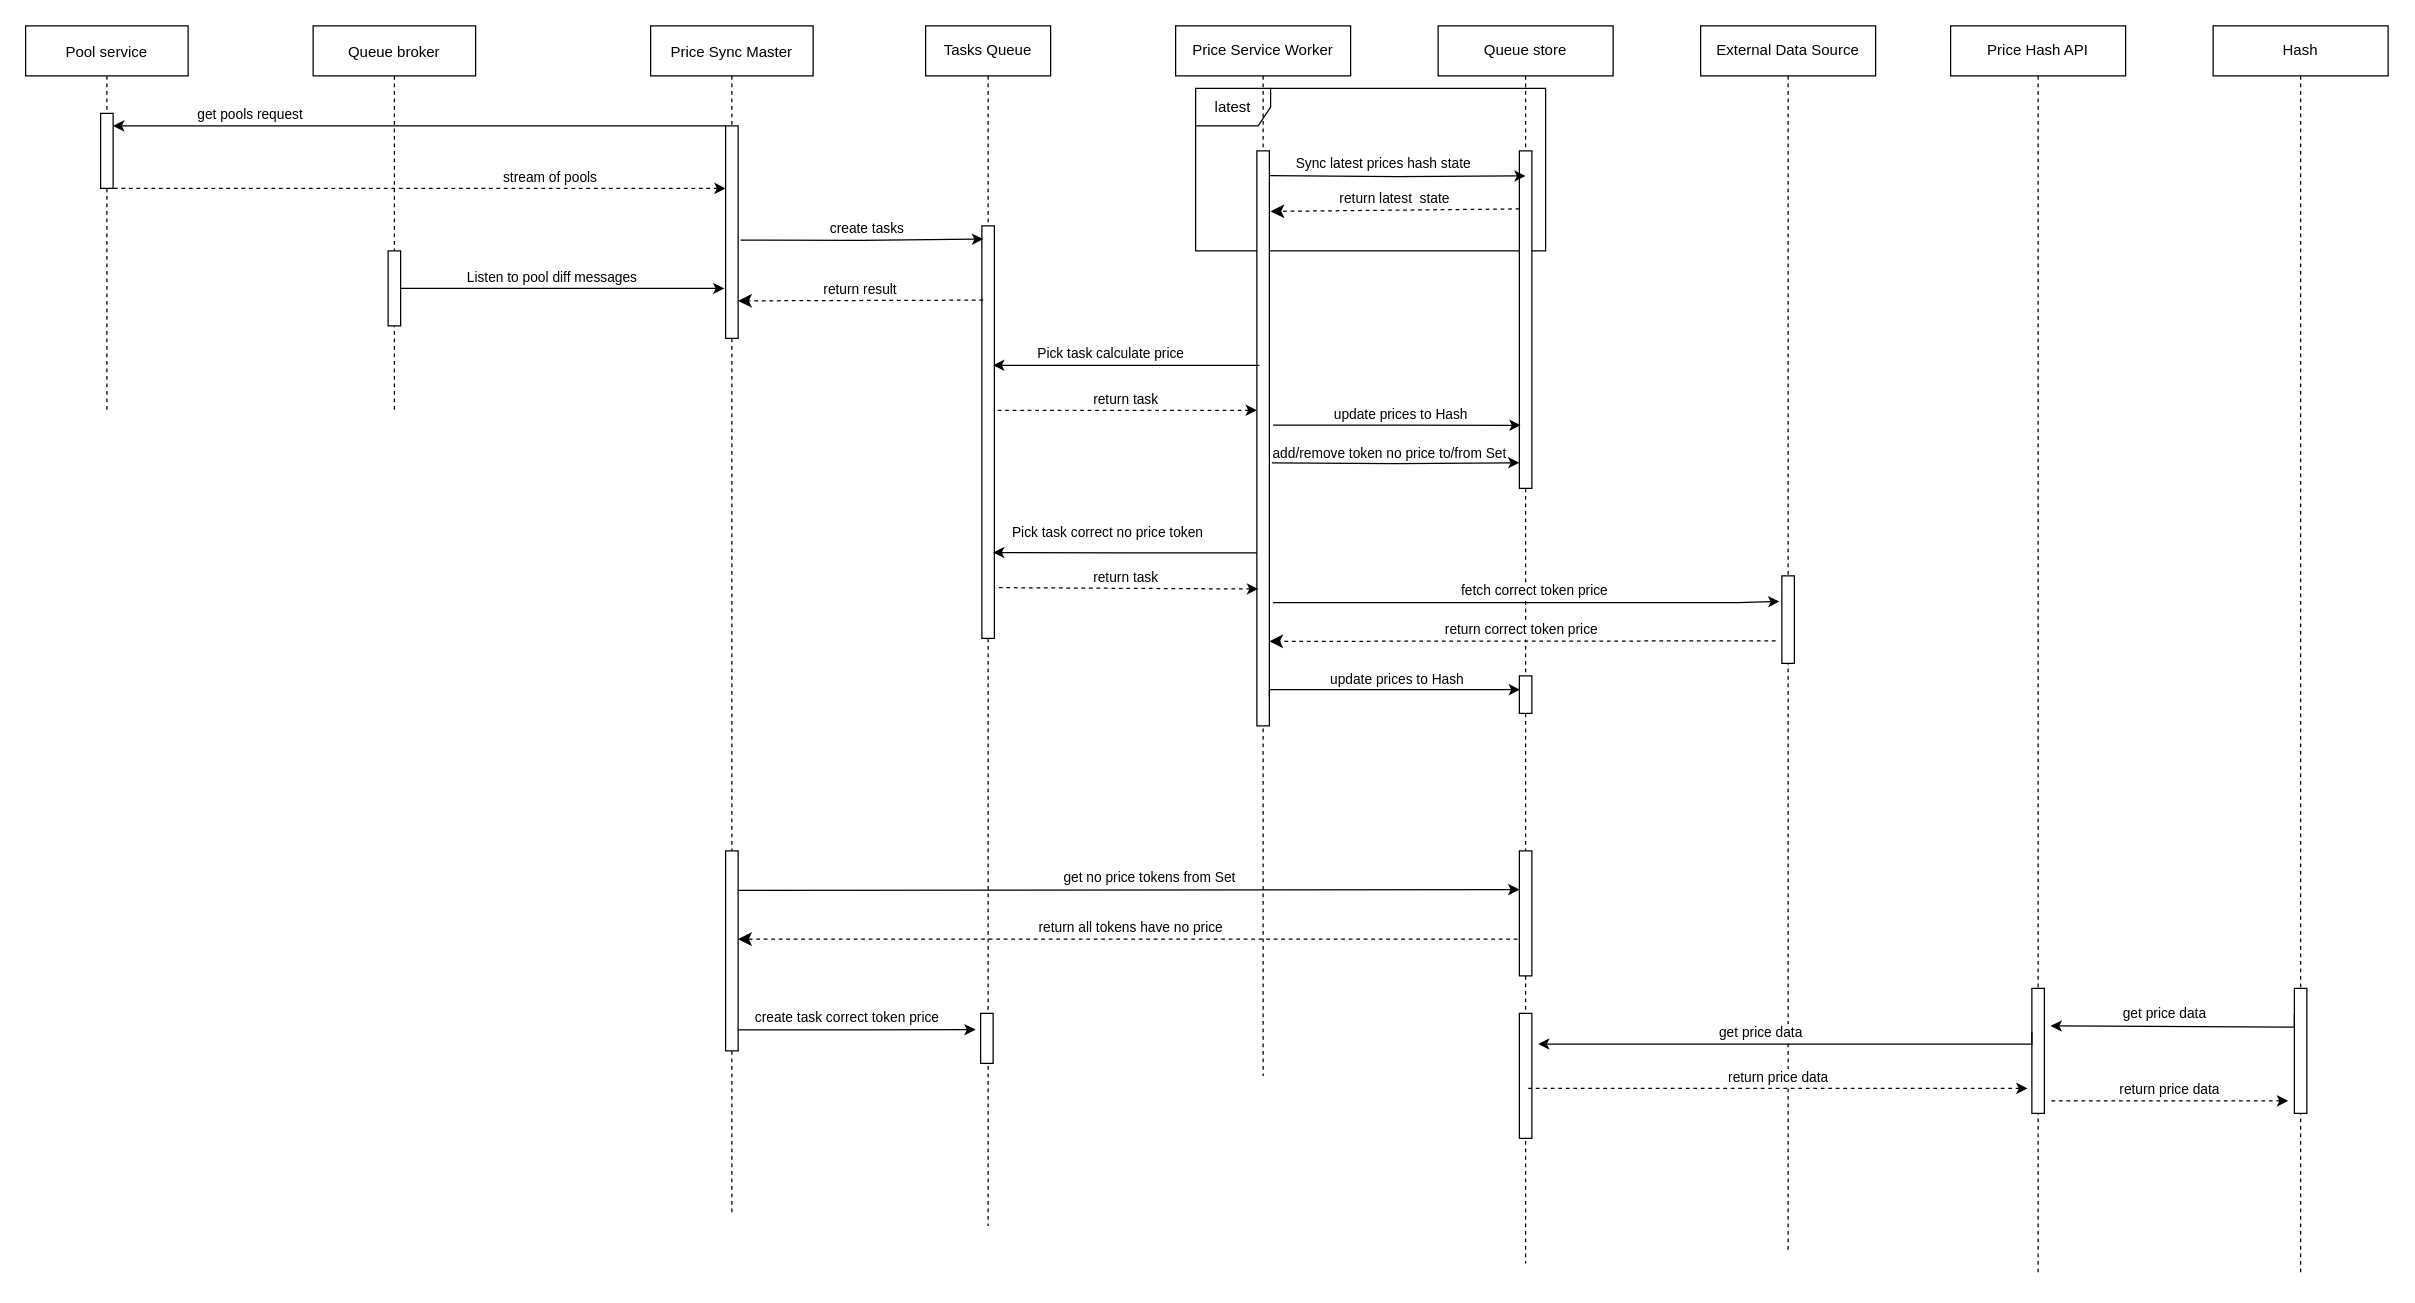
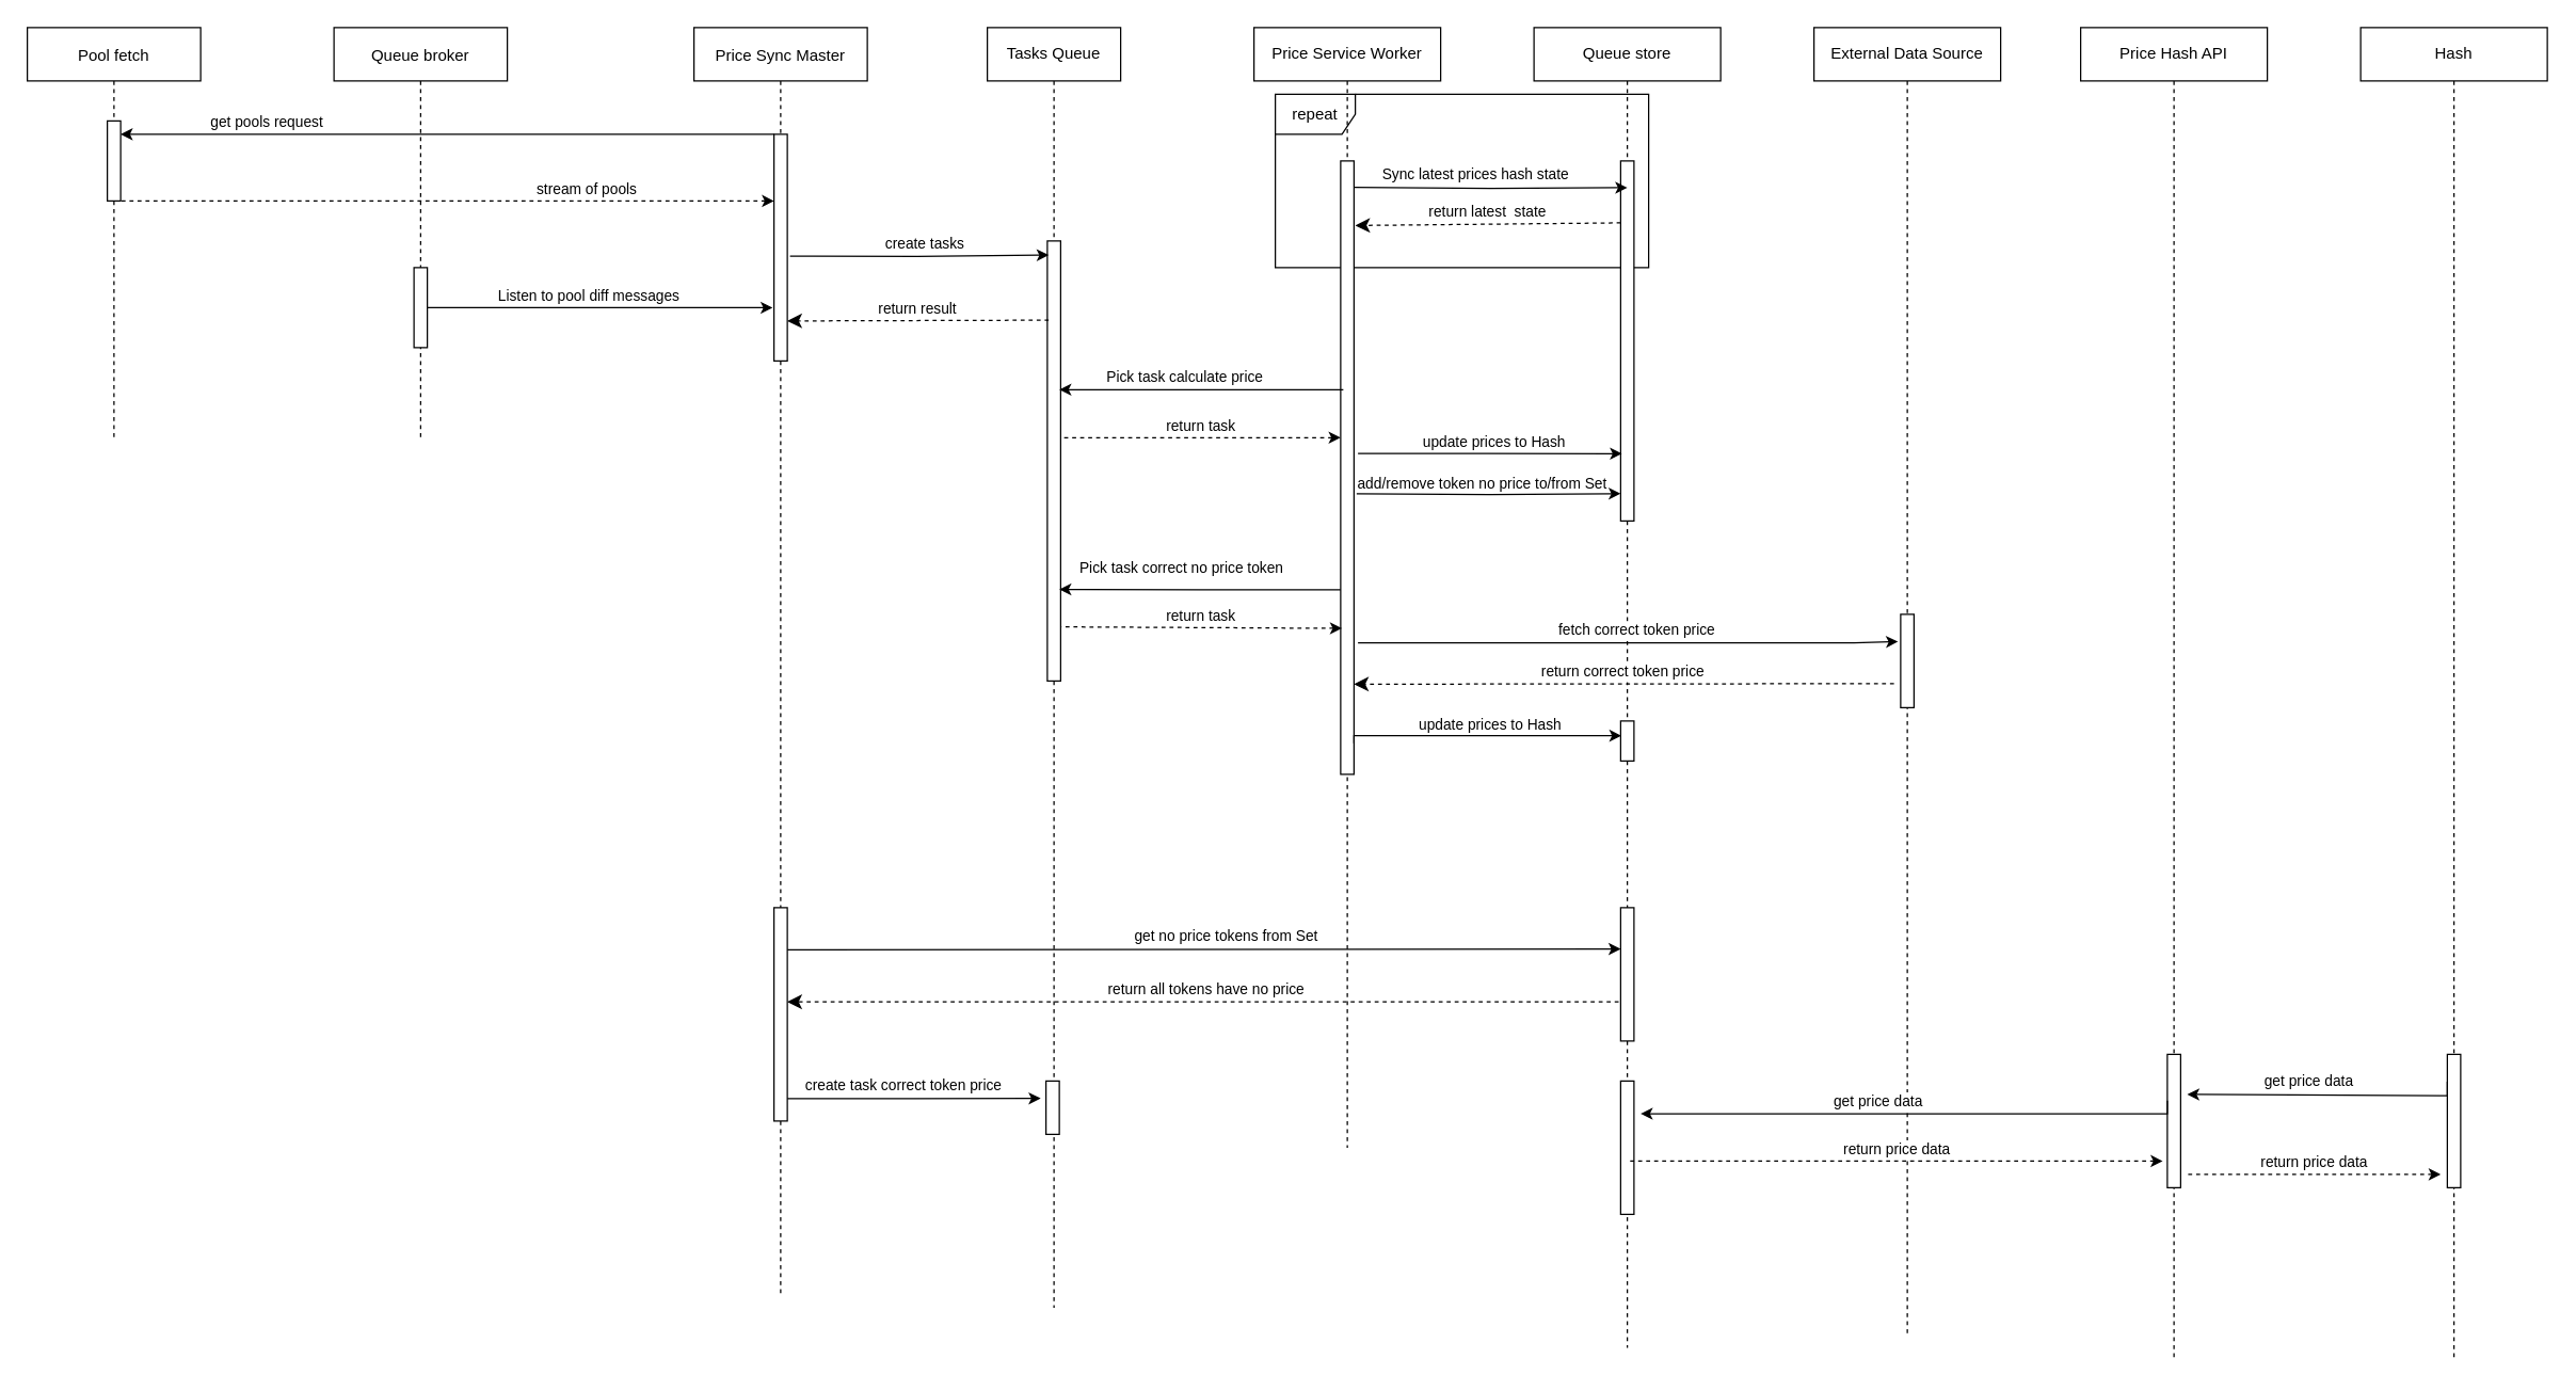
- <mxCell id="3" value="Pool service" style="shape=umlLifeline;perimeter=lifelinePerimeter;container=1;collapsible=0;recursiveResize=0;rounded=0;shadow=0;strokeWidth=1;" parent="1" vertex="1"><mxGeometry x="20" y="20" width="130" height="310" as="geometry" /></mxCell>
+ <mxCell id="3" value="Pool fetch" style="shape=umlLifeline;perimeter=lifelinePerimeter;container=1;collapsible=0;recursiveResize=0;rounded=0;shadow=0;strokeWidth=1;" parent="1" vertex="1"><mxGeometry x="20" y="20" width="130" height="310" as="geometry" /></mxCell>
- <mxCell id="2" value="latest" style="shape=umlFrame;whiteSpace=wrap;html=1;" parent="1" vertex="1"><mxGeometry x="956" y="70" width="280" height="130" as="geometry" /></mxCell>
+ <mxCell id="2" value="repeat" style="shape=umlFrame;whiteSpace=wrap;html=1;" parent="1" vertex="1"><mxGeometry x="956" y="70" width="280" height="130" as="geometry" /></mxCell>
